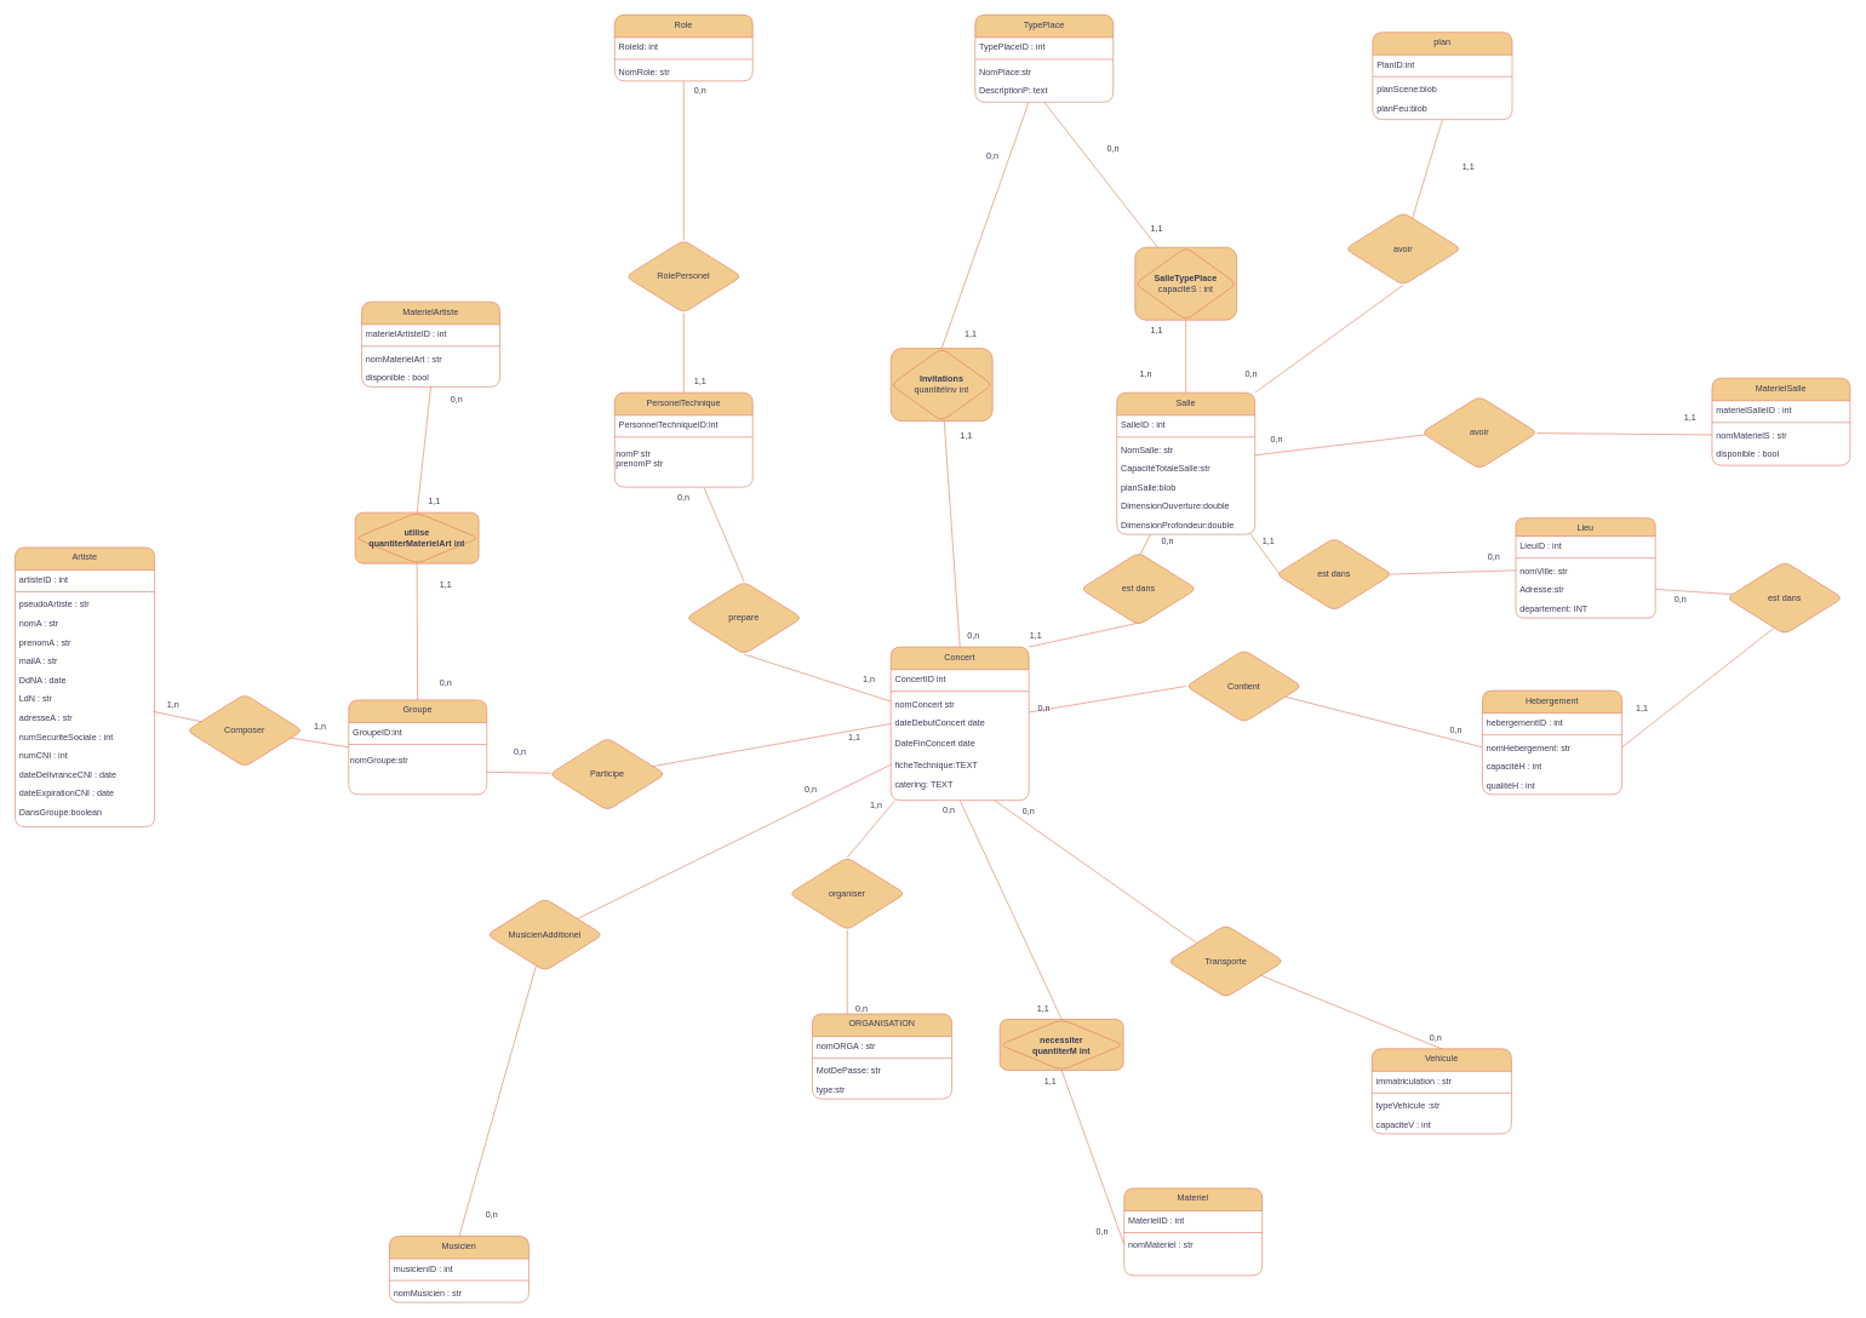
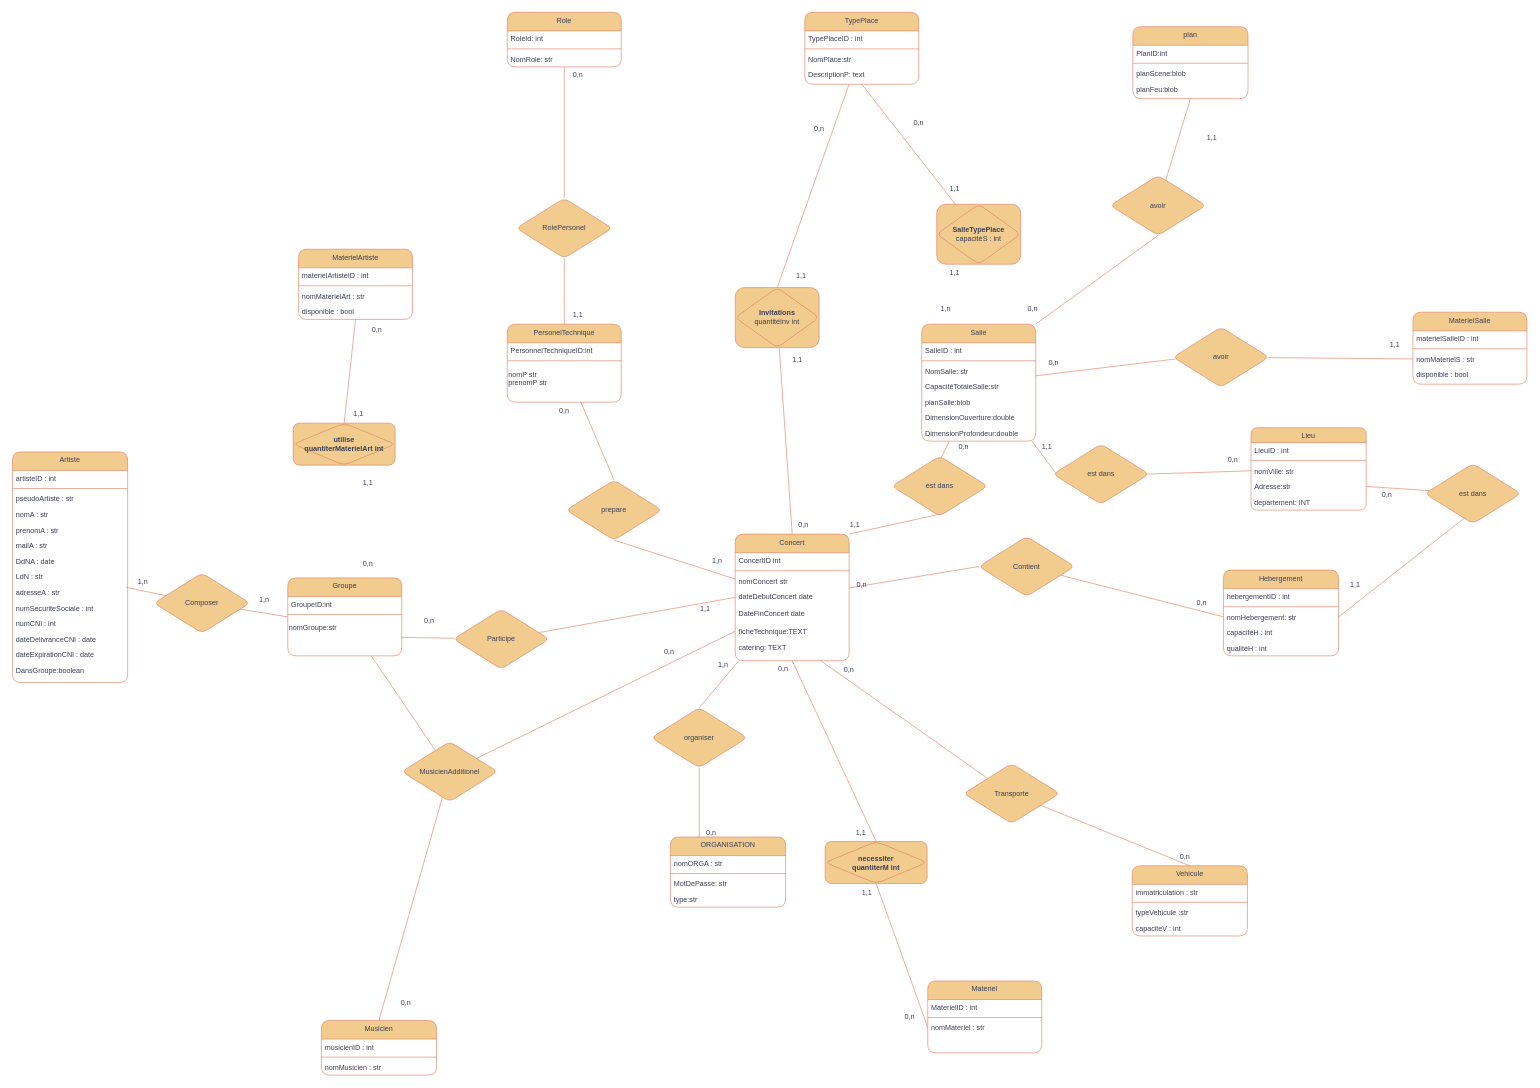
- <mxCell id="54" style="edgeStyle=orthogonalEdgeStyle;rounded=1;orthogonalLoop=1;jettySize=auto;html=1;entryX=0.5;entryY=1;entryDx=0;entryDy=0;endArrow=none;endFill=0;labelBackgroundColor=none;strokeColor=#E07A5F;fontColor=default;" edge="1" parent="1" source="57" target="74"><mxGeometry relative="1" as="geometry" /></mxCell>
- <mxCell id="174" style="rounded=0;orthogonalLoop=1;jettySize=auto;html=1;entryX=0.5;entryY=1;entryDx=0;entryDy=0;endArrow=none;endFill=0;labelBackgroundColor=none;strokeColor=#E07A5F;fontColor=default;" edge="1" parent="1" source="175" target="133"><mxGeometry relative="1" as="geometry" /></mxCell>
+ <mxCell id="174" style="rounded=0;orthogonalLoop=1;jettySize=auto;html=1;endArrow=none;endFill=0;labelBackgroundColor=none;strokeColor=#E07A5F;fontColor=default;" edge="1" parent="1" source="175" target="173"><mxGeometry relative="1" as="geometry" /></mxCell>
